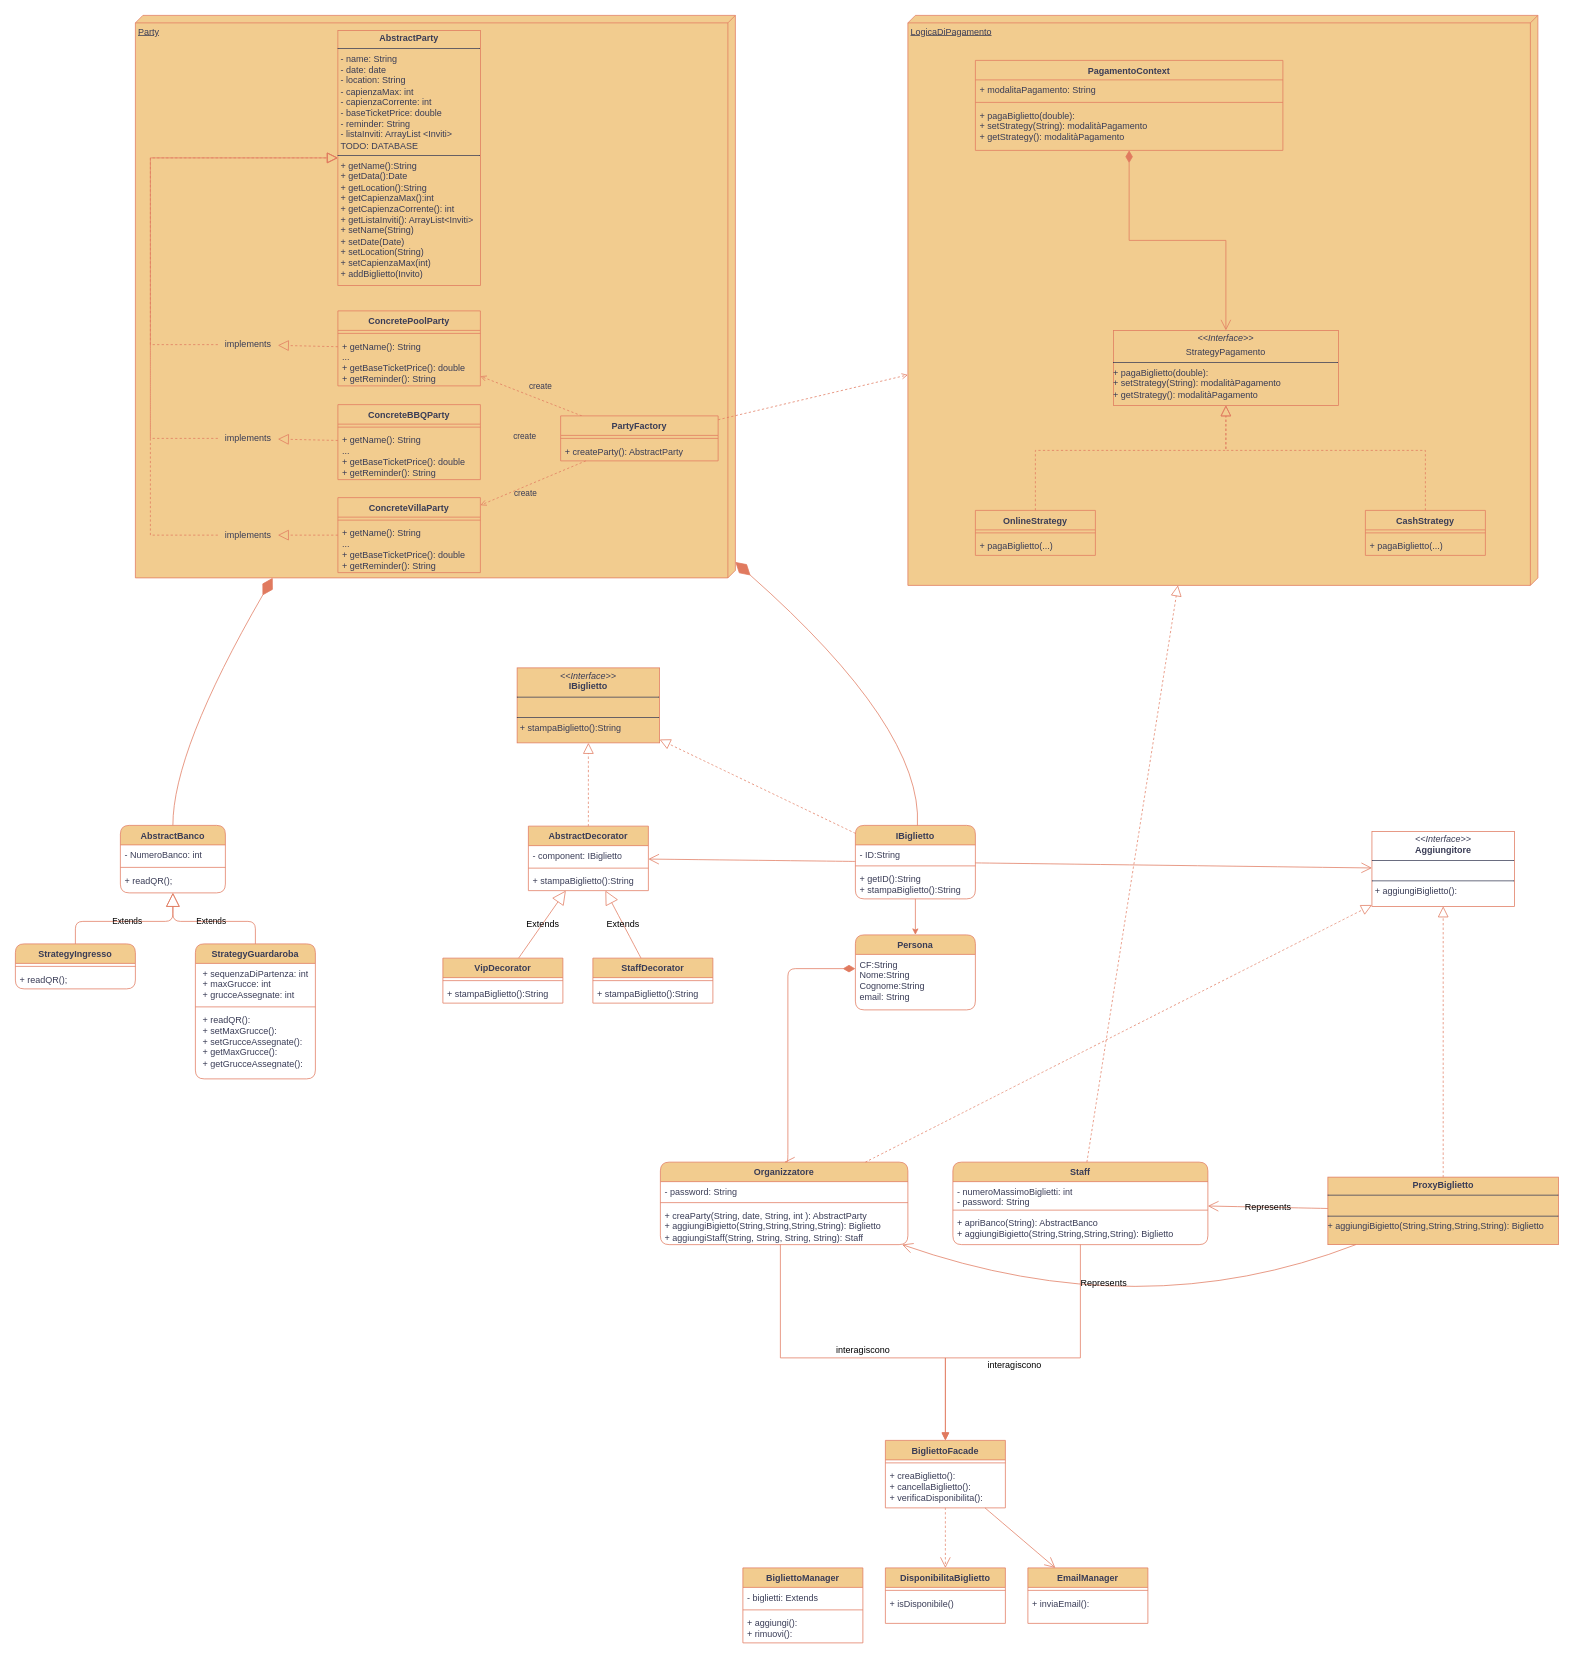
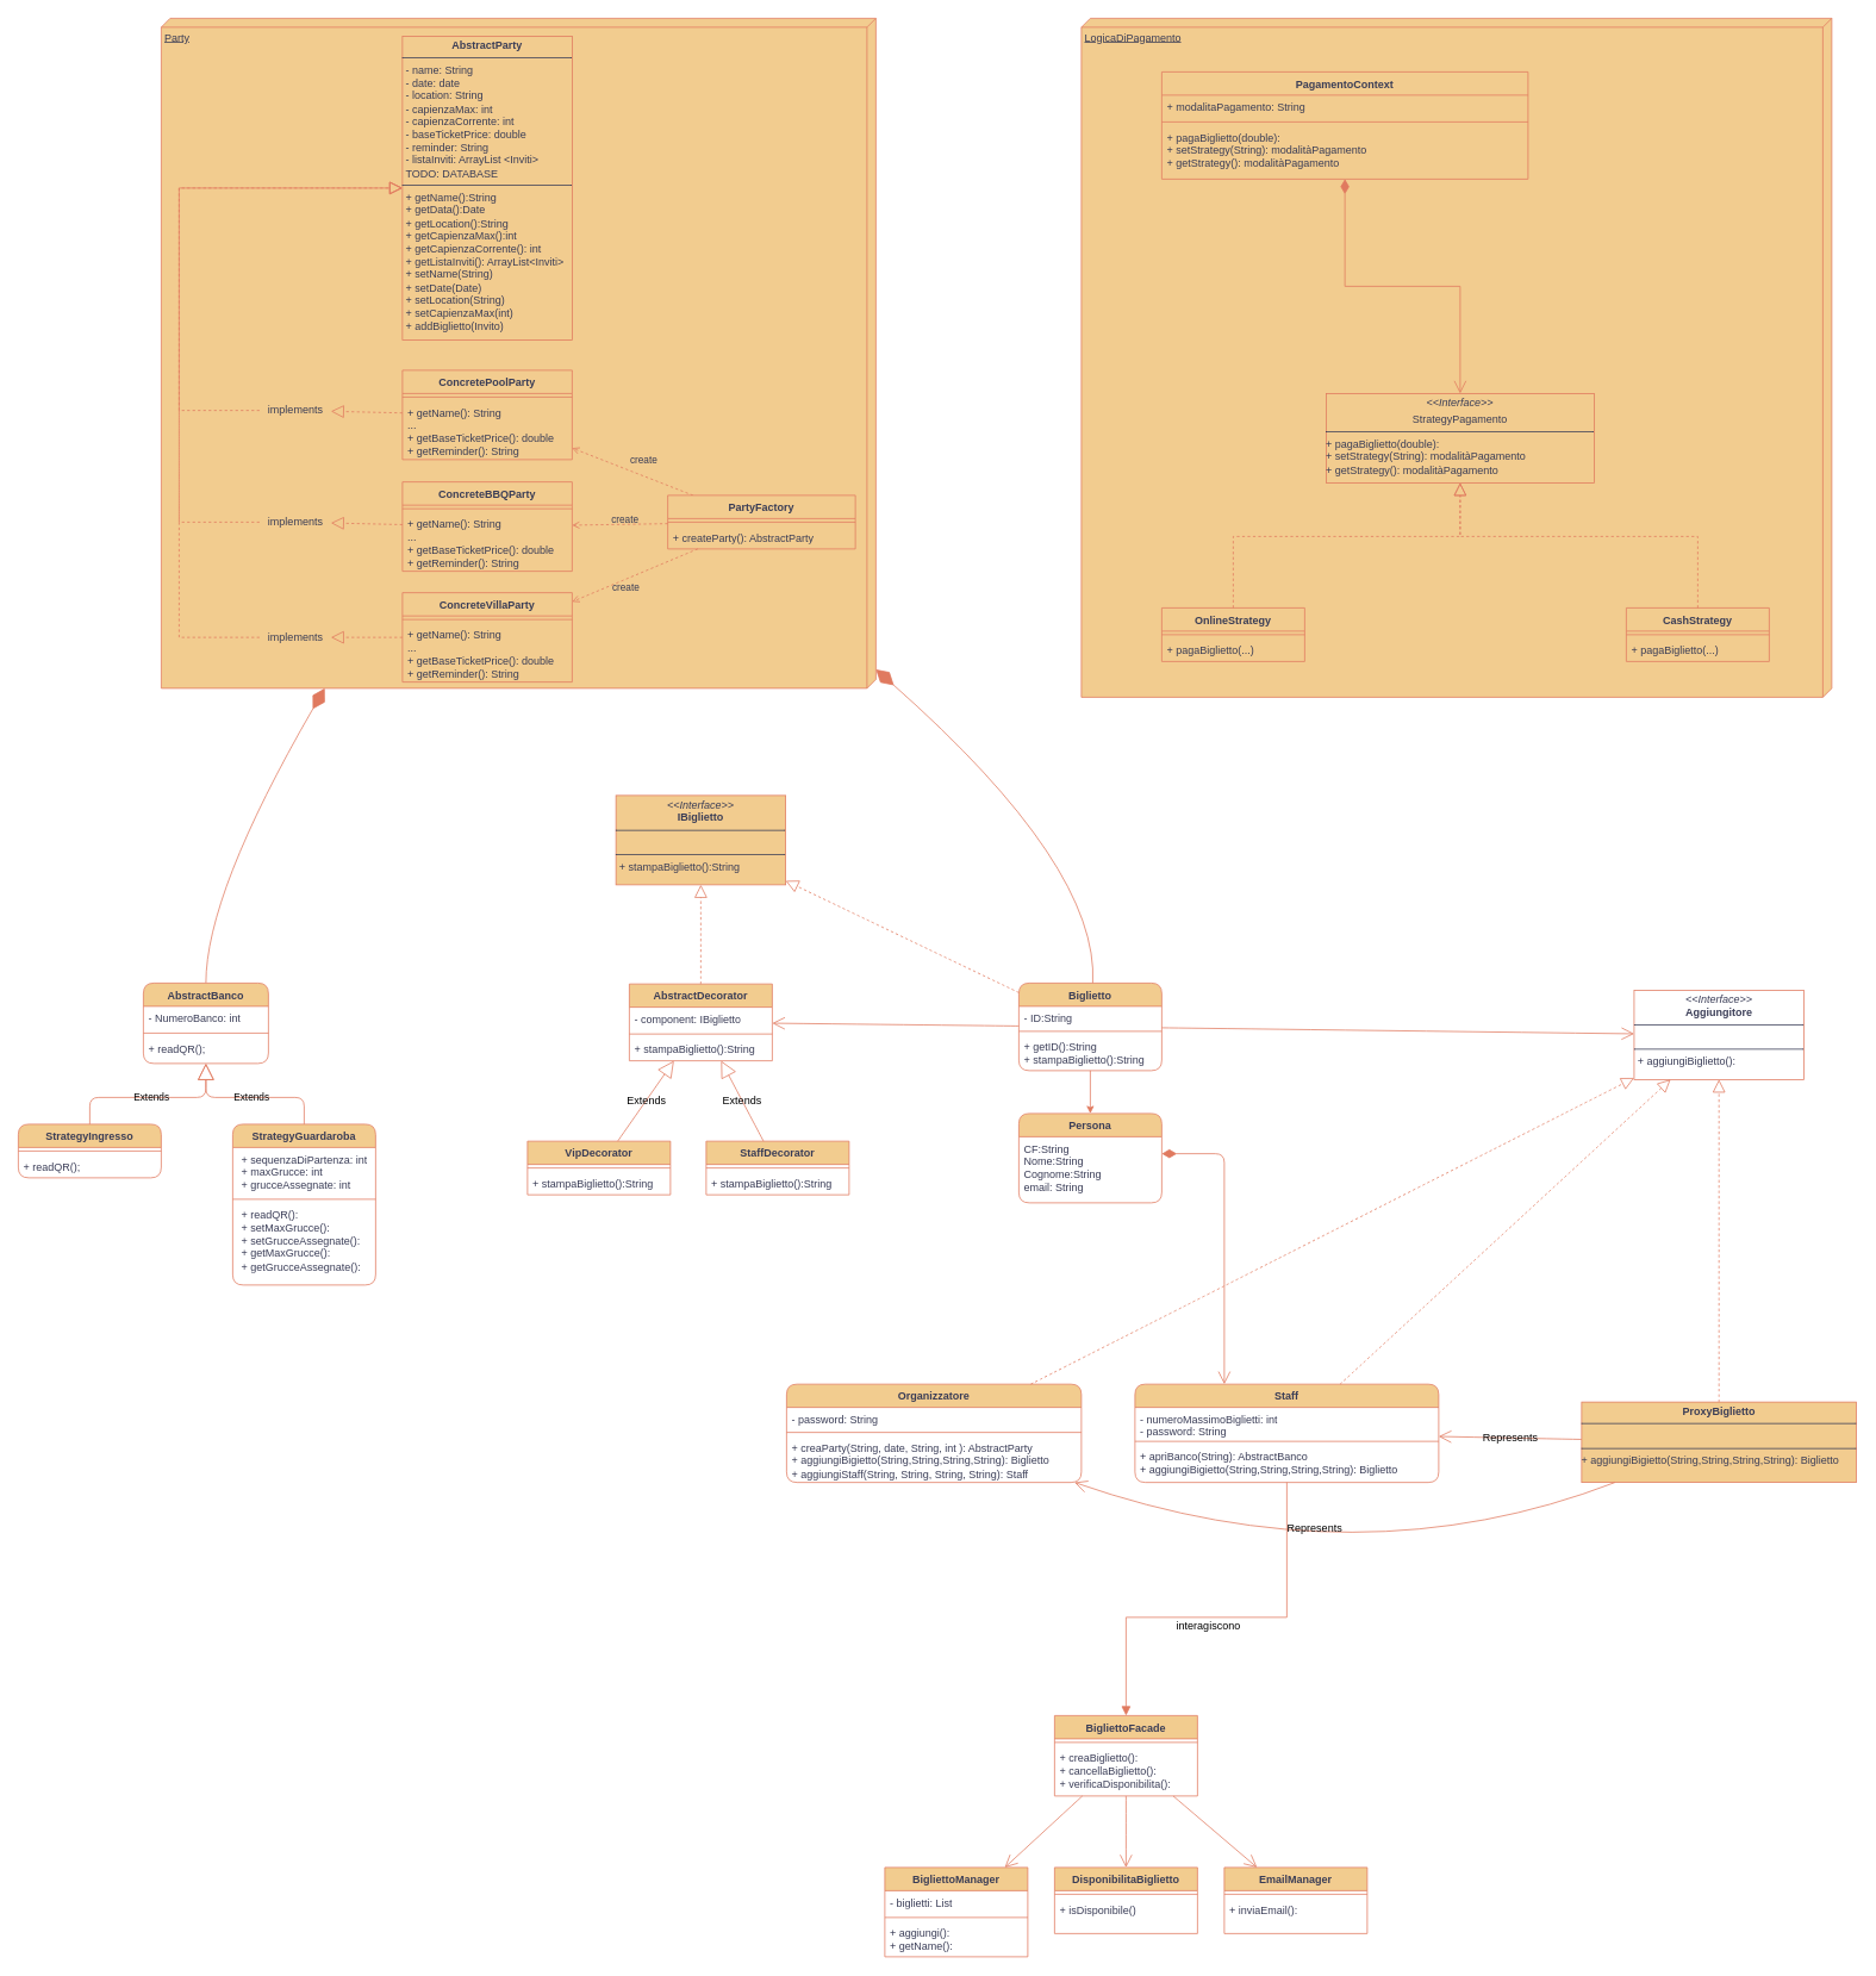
- <mxCell id="41" value="" style="html=1;verticalAlign=bottom;labelBackgroundColor=none;endArrow=open;endFill=0;dashed=1;rounded=0;strokeColor=#E07A5F;fontColor=default;" parent="1" source="38" target="3" edge="1"><mxGeometry width="160" relative="1" as="geometry"><mxPoint x="337" y="514" as="sourcePoint" /><mxPoint x="487" y="562" as="targetPoint" /></mxGeometry></mxCell>
+ <mxCell id="41" value="" style="html=1;verticalAlign=bottom;labelBackgroundColor=none;endArrow=open;endFill=0;dashed=1;rounded=0;strokeColor=#E07A5F;fontColor=default;" parent="1" source="38" target="30" edge="1"><mxGeometry width="160" relative="1" as="geometry"><mxPoint x="337" y="514" as="sourcePoint" /><mxPoint x="487" y="562" as="targetPoint" /></mxGeometry></mxCell>
- <mxCell id="7" value="IBiglietto" style="swimlane;fontStyle=1;align=center;verticalAlign=top;childLayout=stackLayout;horizontal=1;startSize=26;horizontalStack=0;resizeParent=1;resizeParentMax=0;resizeLast=0;collapsible=1;marginBottom=0;whiteSpace=wrap;html=1;rounded=1;labelBackgroundColor=none;fillColor=#F2CC8F;strokeColor=#E07A5F;fontColor=#393C56;" parent="1" vertex="1"><mxGeometry x="1140" y="1100" width="160" height="98" as="geometry" /></mxCell>
+ <mxCell id="7" value="Biglietto" style="swimlane;fontStyle=1;align=center;verticalAlign=top;childLayout=stackLayout;horizontal=1;startSize=26;horizontalStack=0;resizeParent=1;resizeParentMax=0;resizeLast=0;collapsible=1;marginBottom=0;whiteSpace=wrap;html=1;rounded=1;labelBackgroundColor=none;fillColor=#F2CC8F;strokeColor=#E07A5F;fontColor=#393C56;" parent="1" vertex="1"><mxGeometry x="1140" y="1100" width="160" height="98" as="geometry" /></mxCell>
- <mxCell id="82" value="" style="endArrow=block;dashed=1;endFill=0;endSize=12;html=1;rounded=0;fontSize=12;curved=1;labelBackgroundColor=none;strokeColor=#E07A5F;fontColor=default;" edge="1" parent="1" source="14" target="3"><mxGeometry width="160" relative="1" as="geometry"><mxPoint x="2224.617" y="1361" as="sourcePoint" /><mxPoint x="2185" y="1241" as="targetPoint" /></mxGeometry></mxCell>
+ <mxCell id="82" value="" style="endArrow=block;dashed=1;endFill=0;endSize=12;html=1;rounded=0;fontSize=12;curved=1;labelBackgroundColor=none;strokeColor=#E07A5F;fontColor=default;" edge="1" parent="1" source="14" target="79"><mxGeometry width="160" relative="1" as="geometry"><mxPoint x="2224.617" y="1361" as="sourcePoint" /><mxPoint x="2185" y="1241" as="targetPoint" /></mxGeometry></mxCell>
- <mxCell id="13" value="" style="endArrow=open;html=1;endSize=12;startArrow=diamondThin;startSize=14;startFill=1;edgeStyle=orthogonalEdgeStyle;align=left;verticalAlign=bottom;rounded=1;entryX=0.5;entryY=0;entryDx=0;entryDy=0;labelBackgroundColor=none;strokeColor=#E07A5F;fontColor=default;" parent="1" source="5" target="18" edge="1"><mxGeometry x="-1" y="3" relative="1" as="geometry"><mxPoint x="1500" y="1066" as="sourcePoint" /><mxPoint x="960" y="1229" as="targetPoint" /><Array as="points"><mxPoint x="1050" y="1291" /></Array></mxGeometry></mxCell>
+ <mxCell id="12" value="" style="endArrow=open;html=1;endSize=12;startArrow=diamondThin;startSize=14;startFill=1;edgeStyle=orthogonalEdgeStyle;align=left;verticalAlign=bottom;rounded=1;labelBackgroundColor=none;strokeColor=#E07A5F;fontColor=default;" parent="1" source="5" target="14" edge="1"><mxGeometry x="-1" y="3" relative="1" as="geometry"><mxPoint x="1079.83" y="937.216" as="sourcePoint" /><mxPoint x="1200" y="1229" as="targetPoint" /><Array as="points"><mxPoint x="1370" y="1291" /></Array><mxPoint as="offset" /></mxGeometry></mxCell>
- <mxCell id="105" value="interagiscono" style="endArrow=block;endFill=1;html=1;edgeStyle=orthogonalEdgeStyle;align=center;verticalAlign=middle;rounded=0;fontSize=12;startSize=8;endSize=8;curved=0;horizontal=1;labelBackgroundColor=none;strokeColor=#E07A5F;fontColor=default;" edge="1" parent="1" target="102" source="18"><mxGeometry x="0.085" y="10" relative="1" as="geometry"><mxPoint x="1260" y="1810" as="sourcePoint" /><mxPoint x="1240" y="1950" as="targetPoint" /><mxPoint as="offset" /><Array as="points"><mxPoint x="1040" y="1810" /><mxPoint x="1260" y="1810" /></Array></mxGeometry></mxCell>
+ <mxCell id="116" value="" style="endArrow=open;endFill=1;endSize=12;html=1;rounded=0;fontSize=12;curved=1;labelBackgroundColor=none;strokeColor=#E07A5F;fontColor=default;" edge="1" parent="1" source="102" target="106"><mxGeometry width="160" relative="1" as="geometry"><mxPoint x="1176" y="1960" as="sourcePoint" /><mxPoint x="1336" y="1960" as="targetPoint" /></mxGeometry></mxCell>
- <mxCell id="117" value="" style="endArrow=open;endFill=1;endSize=12;html=1;rounded=0;fontSize=12;curved=1;labelBackgroundColor=none;strokeColor=#E07A5F;fontColor=default;dashed=1;" edge="1" parent="1" source="102" target="110"><mxGeometry width="160" relative="1" as="geometry"><mxPoint x="1176" y="1960" as="sourcePoint" /><mxPoint x="1336" y="1960" as="targetPoint" /></mxGeometry></mxCell>
+ <mxCell id="117" value="" style="endArrow=open;endFill=1;endSize=12;html=1;rounded=0;fontSize=12;curved=1;labelBackgroundColor=none;strokeColor=#E07A5F;fontColor=default;" edge="1" parent="1" source="102" target="110"><mxGeometry width="160" relative="1" as="geometry"><mxPoint x="1176" y="1960" as="sourcePoint" /><mxPoint x="1336" y="1960" as="targetPoint" /></mxGeometry></mxCell>
- <mxCell id="107" value="- biglietti: Extends" style="text;strokeColor=none;fillColor=none;align=left;verticalAlign=top;spacingLeft=4;spacingRight=4;overflow=hidden;rotatable=0;points=[[0,0.5],[1,0.5]];portConstraint=eastwest;whiteSpace=wrap;html=1;labelBackgroundColor=none;fontColor=#393C56;" vertex="1" parent="106"><mxGeometry y="26" width="160" height="26" as="geometry" /></mxCell>
+ <mxCell id="107" value="- biglietti: List" style="text;strokeColor=none;fillColor=none;align=left;verticalAlign=top;spacingLeft=4;spacingRight=4;overflow=hidden;rotatable=0;points=[[0,0.5],[1,0.5]];portConstraint=eastwest;whiteSpace=wrap;html=1;labelBackgroundColor=none;fontColor=#393C56;" vertex="1" parent="106"><mxGeometry y="26" width="160" height="26" as="geometry" /></mxCell>
- <mxCell id="109" value="+ aggiungi():&lt;div&gt;+ rimuovi():&lt;/div&gt;" style="text;strokeColor=none;fillColor=none;align=left;verticalAlign=top;spacingLeft=4;spacingRight=4;overflow=hidden;rotatable=0;points=[[0,0.5],[1,0.5]];portConstraint=eastwest;whiteSpace=wrap;html=1;labelBackgroundColor=none;fontColor=#393C56;" vertex="1" parent="106"><mxGeometry y="60" width="160" height="40" as="geometry" /></mxCell>
+ <mxCell id="109" value="+ aggiungi():&lt;div&gt;+ getName():&lt;/div&gt;" style="text;strokeColor=none;fillColor=none;align=left;verticalAlign=top;spacingLeft=4;spacingRight=4;overflow=hidden;rotatable=0;points=[[0,0.5],[1,0.5]];portConstraint=eastwest;whiteSpace=wrap;html=1;labelBackgroundColor=none;fontColor=#393C56;" vertex="1" parent="106"><mxGeometry y="60" width="160" height="40" as="geometry" /></mxCell>
